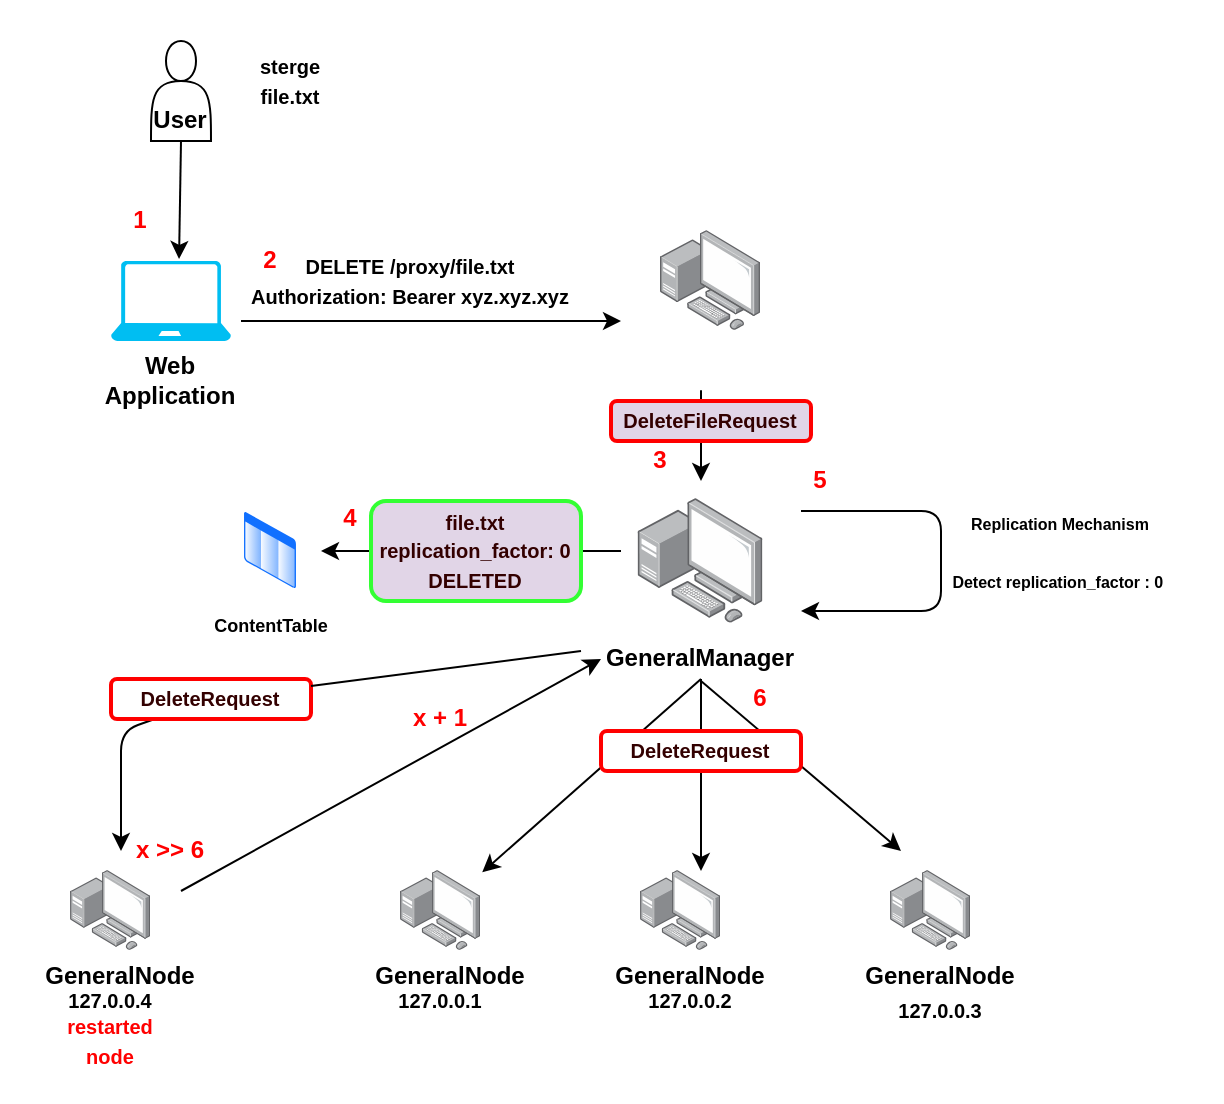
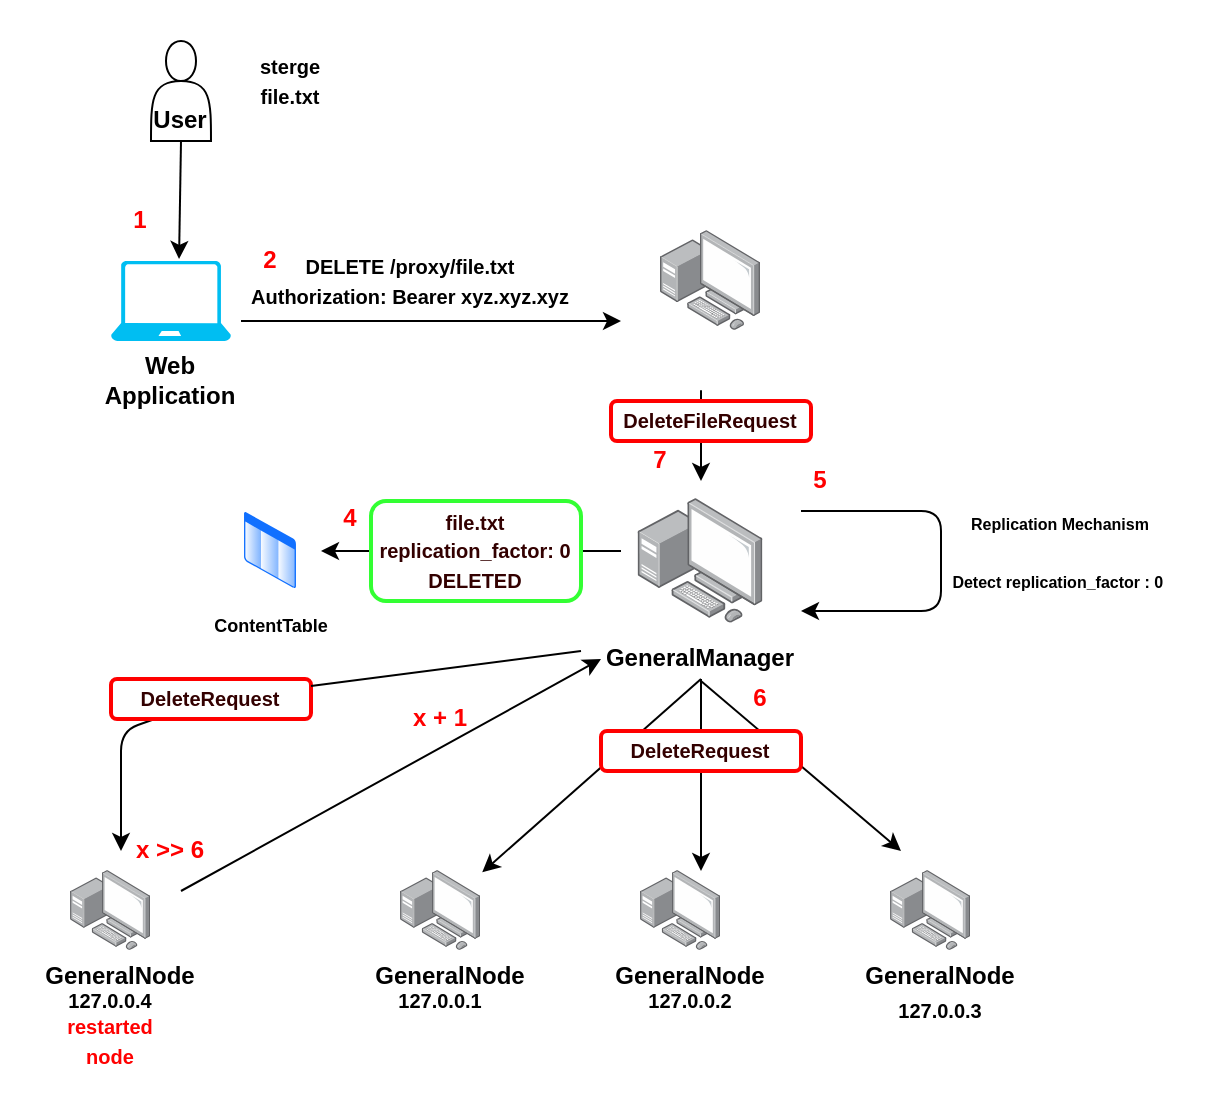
- <mxCell id="36" value="&lt;b&gt;&lt;font style=&quot;font-size: 10px&quot; color=&quot;#330000&quot;&gt;DeleteFileRequest&lt;/font&gt;&lt;/b&gt;" style="rounded=1;whiteSpace=wrap;html=1;strokeColor=#FF0000;strokeWidth=2;fillColor=#e1d5e7;" parent="1" vertex="1"><mxGeometry x="305" y="200" width="100" height="20" as="geometry" /></mxCell>
+ <mxCell id="36" value="&lt;b&gt;&lt;font style=&quot;font-size: 10px&quot; color=&quot;#330000&quot;&gt;DeleteFileRequest&lt;/font&gt;&lt;/b&gt;" style="rounded=1;whiteSpace=wrap;html=1;strokeColor=#FF0000;strokeWidth=2;" parent="1" vertex="1"><mxGeometry x="305" y="200" width="100" height="20" as="geometry" /></mxCell>
- <mxCell id="34" value="&lt;b&gt;&lt;font color=&quot;#ff0000&quot;&gt;3&lt;/font&gt;&lt;/b&gt;" style="text;html=1;strokeColor=none;fillColor=none;align=center;verticalAlign=middle;whiteSpace=wrap;rounded=0;" parent="1" vertex="1"><mxGeometry x="310" y="220" width="40" height="20" as="geometry" /></mxCell>
+ <mxCell id="34" value="&lt;b&gt;&lt;font color=&quot;#ff0000&quot;&gt;7&lt;/font&gt;&lt;/b&gt;" style="text;html=1;strokeColor=none;fillColor=none;align=center;verticalAlign=middle;whiteSpace=wrap;rounded=0;" parent="1" vertex="1"><mxGeometry x="310" y="220" width="40" height="20" as="geometry" /></mxCell>
- <mxCell id="37" value="&lt;font color=&quot;#330000&quot;&gt;&lt;span style=&quot;font-size: 10px&quot;&gt;&lt;b&gt;file.txt&lt;br&gt;replication_factor: 0&lt;br&gt;DELETED&lt;br&gt;&lt;/b&gt;&lt;/span&gt;&lt;/font&gt;" style="rounded=1;whiteSpace=wrap;html=1;strokeWidth=2;strokeColor=#33FF33;fillColor=#e1d5e7;" parent="1" vertex="1"><mxGeometry x="185" y="250" width="105" height="50" as="geometry" /></mxCell>
+ <mxCell id="37" value="&lt;font color=&quot;#330000&quot;&gt;&lt;span style=&quot;font-size: 10px&quot;&gt;&lt;b&gt;file.txt&lt;br&gt;replication_factor: 0&lt;br&gt;DELETED&lt;br&gt;&lt;/b&gt;&lt;/span&gt;&lt;/font&gt;" style="rounded=1;whiteSpace=wrap;html=1;strokeWidth=2;strokeColor=#33FF33;" parent="1" vertex="1"><mxGeometry x="185" y="250" width="105" height="50" as="geometry" /></mxCell>
